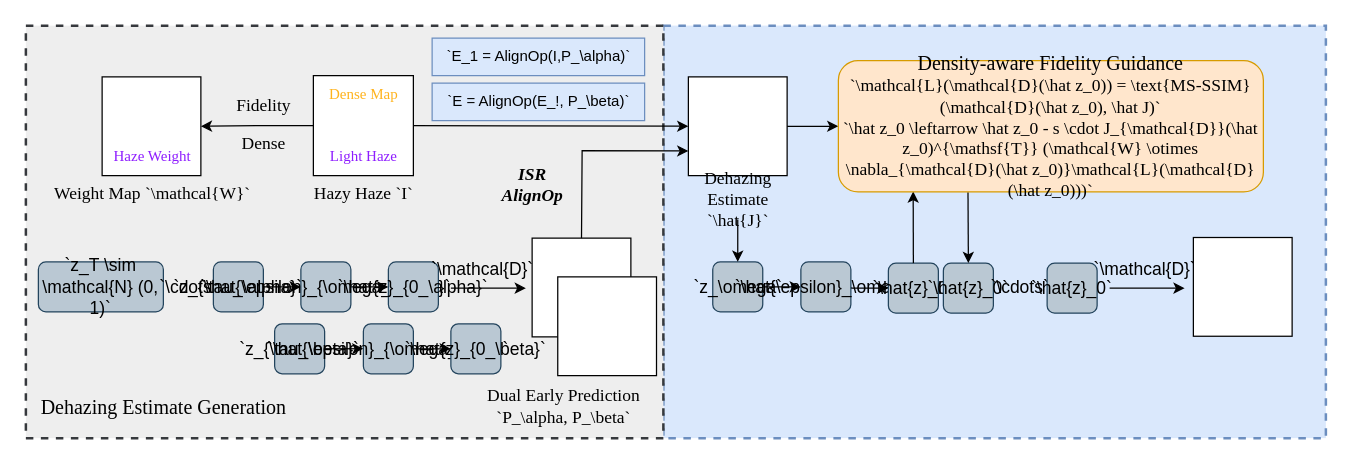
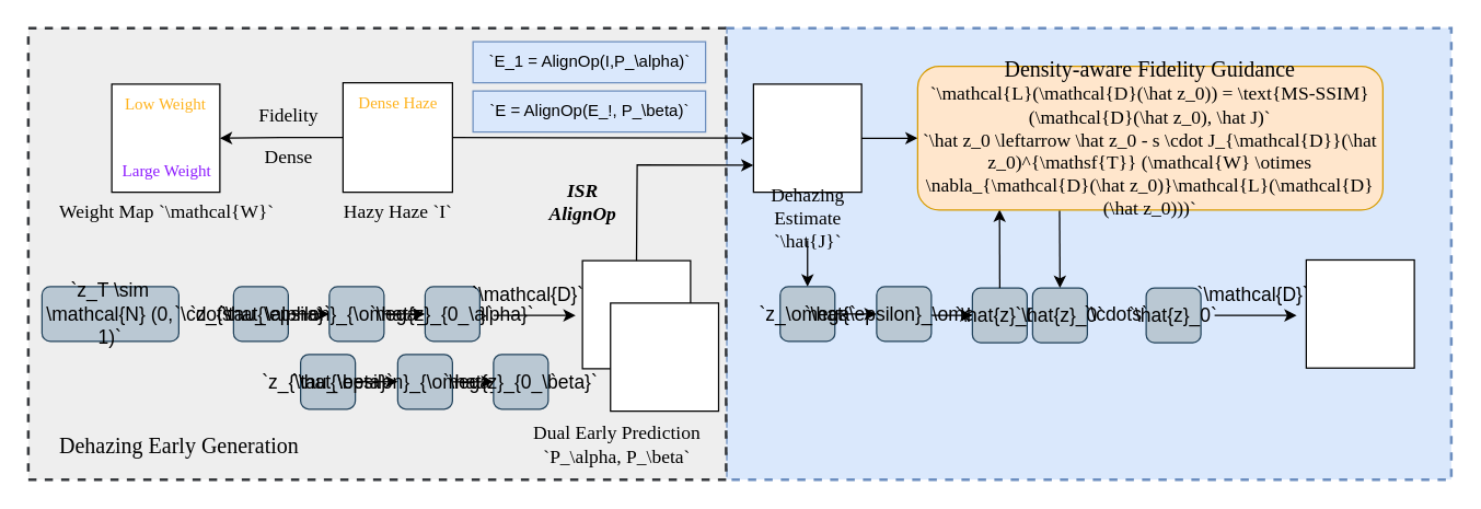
- <mxCell id="45" value="&lt;font face=&quot;Lucida Console&quot; color=&quot;#ffb31d&quot;&gt;Dense Map&lt;/font&gt;" style="text;html=1;align=center;verticalAlign=middle;resizable=0;points=[];autosize=1;strokeColor=none;fillColor=none;fontColor=#FFDE0E;" vertex="1" parent="1"><mxGeometry x="250" y="60" width="80" height="30" as="geometry" /></mxCell>
+ <mxCell id="45" value="&lt;font face=&quot;Lucida Console&quot; color=&quot;#ffb31d&quot;&gt;Dense Haze&lt;/font&gt;" style="text;html=1;align=center;verticalAlign=middle;resizable=0;points=[];autosize=1;strokeColor=none;fillColor=none;fontColor=#FFDE0E;" vertex="1" parent="1"><mxGeometry x="250" y="60" width="80" height="30" as="geometry" /></mxCell>
+ <mxCell id="44" value="&lt;font style=&quot;color: rgb(255, 179, 29);&quot; face=&quot;Lucida Console&quot;&gt;Low Weight&lt;/font&gt;" style="text;html=1;align=center;verticalAlign=middle;resizable=0;points=[];autosize=1;strokeColor=none;fillColor=none;fontColor=#FFDE0E;" vertex="1" parent="1"><mxGeometry x="80" y="61" width="80" height="30" as="geometry" /></mxCell>
- <mxCell id="46" value="&lt;font style=&quot;color: rgb(142, 29, 255);&quot; face=&quot;Lucida Console&quot;&gt;Haze Weight&lt;/font&gt;" style="text;html=1;align=center;verticalAlign=middle;resizable=0;points=[];autosize=1;strokeColor=none;fillColor=none;container=1;" vertex="1" parent="1"><mxGeometry x="75.5" y="110" width="90" height="30" as="geometry" /></mxCell>
+ <mxCell id="46" value="&lt;font style=&quot;color: rgb(142, 29, 255);&quot; face=&quot;Lucida Console&quot;&gt;Large Weight&lt;/font&gt;" style="text;html=1;align=center;verticalAlign=middle;resizable=0;points=[];autosize=1;strokeColor=none;fillColor=none;container=1;" vertex="1" parent="1"><mxGeometry x="75.5" y="110" width="90" height="30" as="geometry" /></mxCell>
- <mxCell id="47" value="&lt;font style=&quot;color: rgb(142, 29, 255);&quot; face=&quot;Lucida Console&quot;&gt;Light Haze&lt;/font&gt;" style="text;html=1;align=center;verticalAlign=middle;resizable=0;points=[];autosize=1;strokeColor=none;fillColor=none;" vertex="1" parent="1"><mxGeometry x="250" y="110" width="80" height="30" as="geometry" /></mxCell>
- <mxCell id="14" value="&lt;font face=&quot;Lucida Console&quot; style=&quot;font-size: 16px;&quot;&gt;Dehazing Estimate Generation&lt;/font&gt;" style="text;html=1;align=center;verticalAlign=middle;resizable=0;points=[];autosize=1;strokeColor=none;fillColor=none;" vertex="1" parent="1"><mxGeometry x="20" y="310" width="220" height="30" as="geometry" /></mxCell>
+ <mxCell id="14" value="&lt;font face=&quot;Lucida Console&quot; style=&quot;font-size: 16px;&quot;&gt;Dehazing Early Generation&lt;/font&gt;" style="text;html=1;align=center;verticalAlign=middle;resizable=0;points=[];autosize=1;strokeColor=none;fillColor=none;" vertex="1" parent="1"><mxGeometry x="20" y="310" width="220" height="30" as="geometry" /></mxCell>
